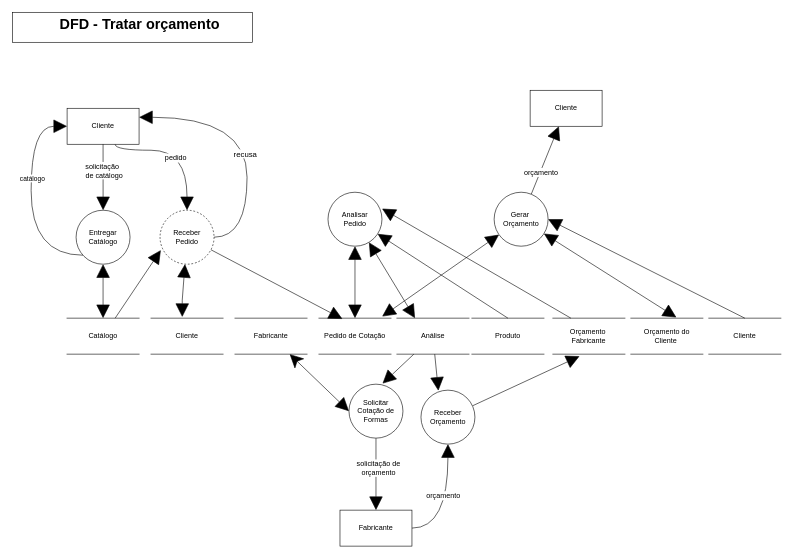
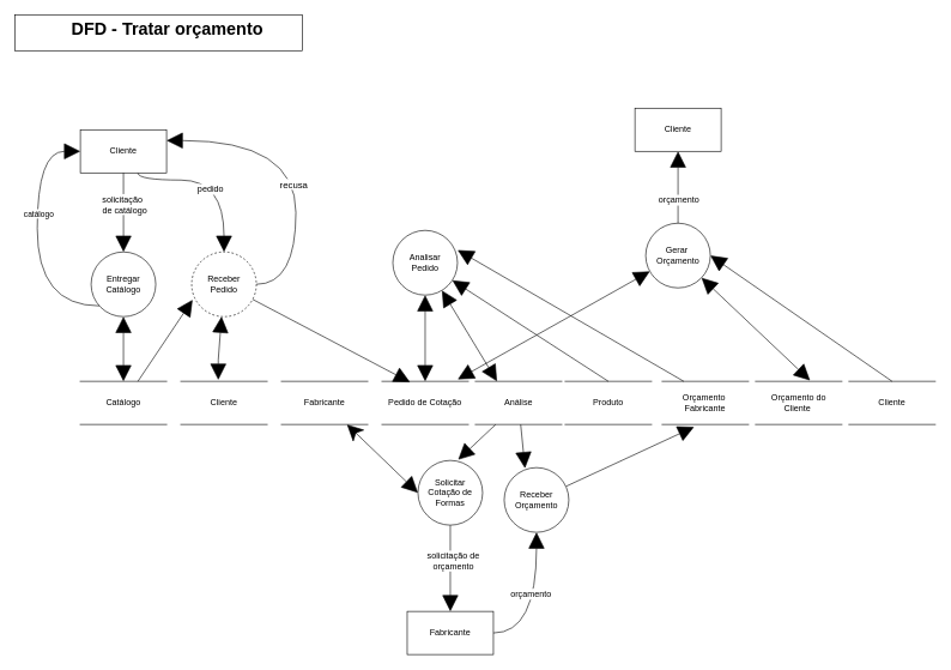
- <mxCell id="40" value="Gerar&amp;nbsp;&lt;br&gt;Orçamento" style="ellipse;whiteSpace=wrap;html=1;aspect=fixed;" parent="1" vertex="1"><mxGeometry x="822.94" y="320" width="90" height="90" as="geometry" /></mxCell>
+ <mxCell id="40" value="Gerar&amp;nbsp;&lt;br&gt;Orçamento" style="ellipse;whiteSpace=wrap;html=1;aspect=fixed;" parent="1" vertex="1"><mxGeometry x="897.94" y="310" width="90" height="90" as="geometry" /></mxCell>
